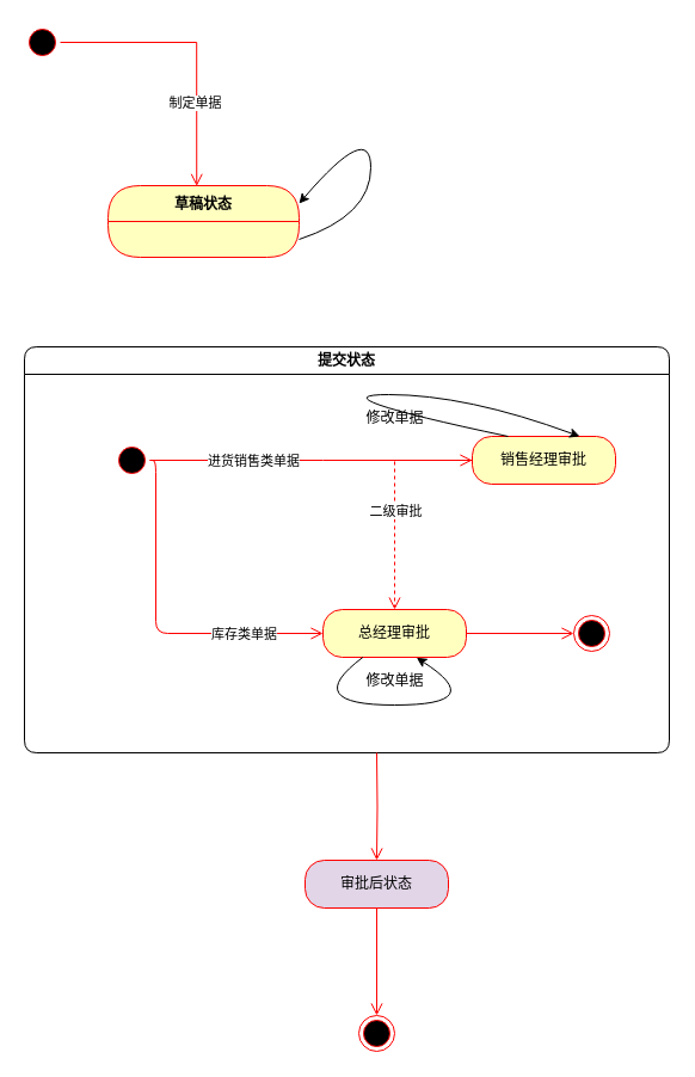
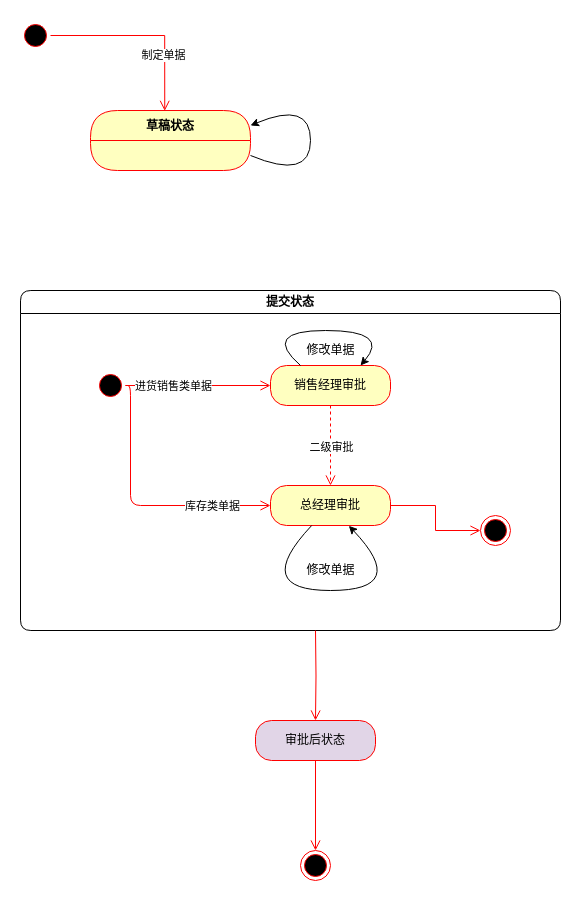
- <mxCell id="18" value="草稿状态" style="swimlane;fontStyle=1;align=center;verticalAlign=middle;childLayout=stackLayout;horizontal=1;startSize=30;horizontalStack=0;resizeParent=0;resizeLast=1;container=0;fontColor=#000000;collapsible=0;rounded=1;arcSize=30;strokeColor=#ff0000;fillColor=#ffffc0;swimlaneFillColor=#ffffc0;dropTarget=0;" vertex="1" parent="1"><mxGeometry x="90" y="155" width="160" height="60" as="geometry" /></mxCell>
+ <mxCell id="18" value="草稿状态" style="swimlane;fontStyle=1;align=center;verticalAlign=middle;childLayout=stackLayout;horizontal=1;startSize=30;horizontalStack=0;resizeParent=0;resizeLast=1;container=0;fontColor=#000000;collapsible=0;rounded=1;arcSize=30;strokeColor=#ff0000;fillColor=#ffffc0;swimlaneFillColor=#ffffc0;dropTarget=0;" vertex="1" parent="1"><mxGeometry x="90" y="110" width="160" height="60" as="geometry" /></mxCell>
- <mxCell id="7" value="销售经理审批" style="rounded=1;whiteSpace=wrap;html=1;arcSize=40;fontColor=#000000;fillColor=#ffffc0;strokeColor=#ff0000;" vertex="1" parent="2"><mxGeometry x="375" y="75" width="120" height="40" as="geometry" /></mxCell>
+ <mxCell id="7" value="销售经理审批" style="rounded=1;whiteSpace=wrap;html=1;arcSize=40;fontColor=#000000;fillColor=#ffffc0;strokeColor=#ff0000;" vertex="1" parent="2"><mxGeometry x="250" y="75" width="120" height="40" as="geometry" /></mxCell>
- <mxCell id="8" value="总经理审批" style="rounded=1;whiteSpace=wrap;html=1;arcSize=40;fontColor=#000000;fillColor=#ffffc0;strokeColor=#ff0000;" vertex="1" parent="2"><mxGeometry x="250" y="220" width="120" height="40" as="geometry" /></mxCell>
+ <mxCell id="8" value="总经理审批" style="rounded=1;whiteSpace=wrap;html=1;arcSize=40;fontColor=#000000;fillColor=#ffffc0;strokeColor=#ff0000;" vertex="1" parent="2"><mxGeometry x="250" y="195" width="120" height="40" as="geometry" /></mxCell>
